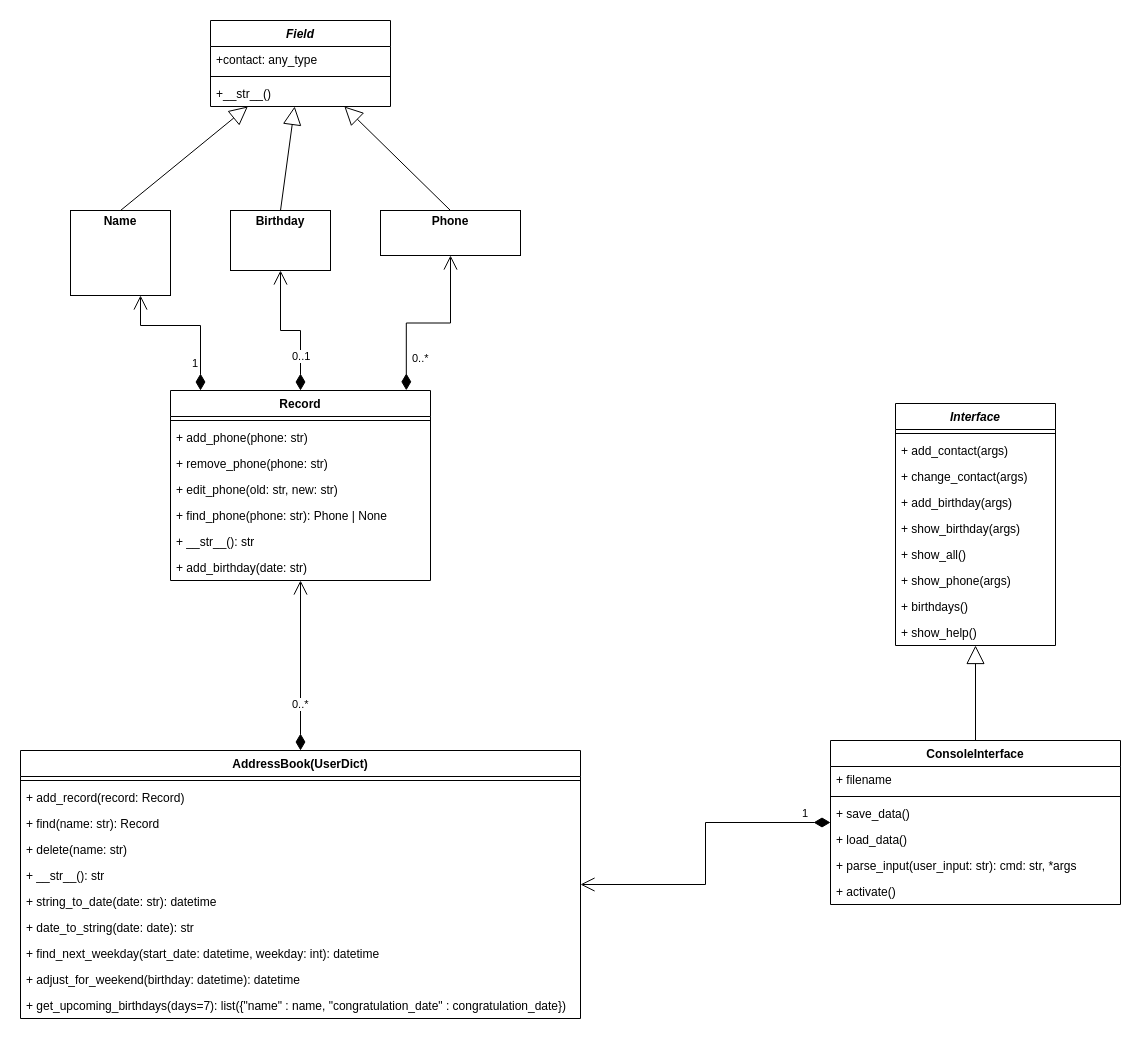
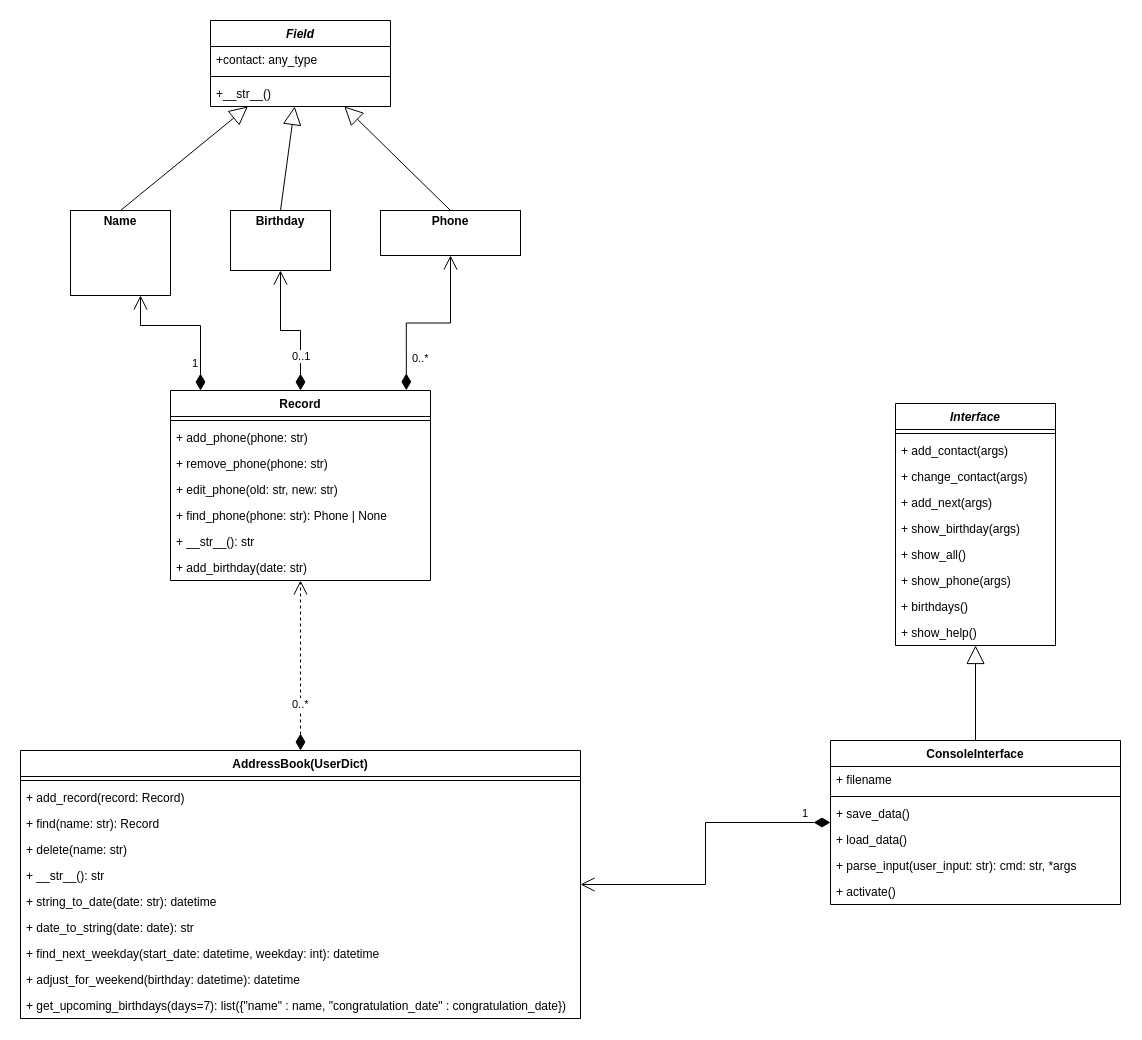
- <mxCell id="39" value="+ add_birthday(args)" style="text;strokeColor=none;fillColor=none;align=left;verticalAlign=top;spacingLeft=4;spacingRight=4;overflow=hidden;rotatable=0;points=[[0,0.5],[1,0.5]];portConstraint=eastwest;whiteSpace=wrap;html=1;" vertex="1" parent="35"><mxGeometry y="86" width="160" height="26" as="geometry" /></mxCell>
+ <mxCell id="39" value="+ add_next(args)" style="text;strokeColor=none;fillColor=none;align=left;verticalAlign=top;spacingLeft=4;spacingRight=4;overflow=hidden;rotatable=0;points=[[0,0.5],[1,0.5]];portConstraint=eastwest;whiteSpace=wrap;html=1;" vertex="1" parent="35"><mxGeometry y="86" width="160" height="26" as="geometry" /></mxCell>
- <mxCell id="34" value="0..*" style="endArrow=open;html=1;endSize=12;startArrow=diamondThin;startSize=14;startFill=1;edgeStyle=orthogonalEdgeStyle;align=left;verticalAlign=bottom;rounded=0;" edge="1" parent="1" source="23" target="12"><mxGeometry x="-0.565" y="10" relative="1" as="geometry"><mxPoint x="60" y="700" as="sourcePoint" /><mxPoint x="220" y="700" as="targetPoint" /><mxPoint as="offset" /></mxGeometry></mxCell>
+ <mxCell id="34" value="0..*" style="endArrow=open;html=1;endSize=12;startArrow=diamondThin;startSize=14;startFill=1;edgeStyle=orthogonalEdgeStyle;align=left;verticalAlign=bottom;rounded=0;dashed=1;" edge="1" parent="1" source="23" target="12"><mxGeometry x="-0.565" y="10" relative="1" as="geometry"><mxPoint x="60" y="700" as="sourcePoint" /><mxPoint x="220" y="700" as="targetPoint" /><mxPoint as="offset" /></mxGeometry></mxCell>
